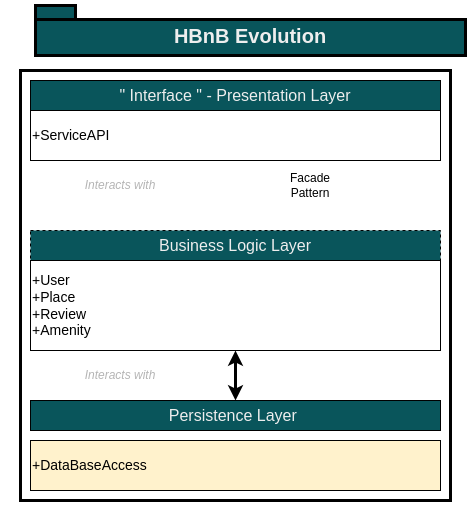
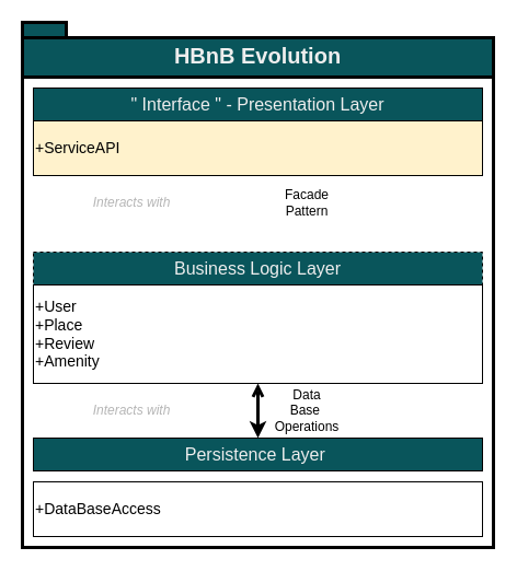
- <mxCell id="2" value="&lt;font style=&quot;font-size: 20px;&quot;&gt;HBnB Evolution&lt;/font&gt;" style="shape=folder;fontStyle=1;spacingTop=10;tabWidth=40;tabHeight=14;tabPosition=left;html=1;whiteSpace=wrap;strokeColor=#000000;fontColor=#EEEEEE;fillColor=#09555B;strokeWidth=3;" parent="1" vertex="1"><mxGeometry x="35" y="5" width="430" height="50" as="geometry" /></mxCell>
+ <mxCell id="2" value="&lt;font style=&quot;font-size: 20px;&quot;&gt;HBnB Evolution&lt;/font&gt;" style="shape=folder;fontStyle=1;spacingTop=10;tabWidth=40;tabHeight=14;tabPosition=left;html=1;whiteSpace=wrap;strokeColor=#000000;fontColor=#EEEEEE;fillColor=#09555B;strokeWidth=3;" parent="1" vertex="1"><mxGeometry x="20" y="20" width="430" height="50" as="geometry" /></mxCell>
- <mxCell id="7" value="&lt;font style=&quot;font-size: 14px;&quot;&gt;+ServiceAPI&lt;/font&gt;" style="html=1;whiteSpace=wrap;align=left;" parent="1" vertex="1"><mxGeometry x="30" y="110" width="410" height="50" as="geometry" /></mxCell>
+ <mxCell id="7" value="&lt;font style=&quot;font-size: 14px;&quot;&gt;+ServiceAPI&lt;/font&gt;" style="html=1;whiteSpace=wrap;align=left;fillColor=#fff2cc;" parent="1" vertex="1"><mxGeometry x="30" y="110" width="410" height="50" as="geometry" /></mxCell>
- <mxCell id="11" value="&lt;font color=&quot;#000000&quot;&gt;Facade Pattern&lt;/font&gt;" style="text;html=1;align=center;verticalAlign=middle;whiteSpace=wrap;rounded=0;fontColor=#EEEEEE;" parent="1" vertex="1"><mxGeometry x="280" y="170" width="60" height="30" as="geometry" /></mxCell>
+ <mxCell id="11" value="&lt;font color=&quot;#000000&quot;&gt;Facade Pattern&lt;/font&gt;" style="text;html=1;align=center;verticalAlign=middle;whiteSpace=wrap;rounded=0;fontColor=#EEEEEE;" parent="1" vertex="1"><mxGeometry x="250" y="170" width="60" height="30" as="geometry" /></mxCell>
- <mxCell id="12" value="" style="endArrow=classic;startArrow=classic;html=1;rounded=0;strokeColor=#000000;strokeWidth=3;exitX=0.5;exitY=0;exitDx=0;exitDy=0;entryX=0.5;entryY=1;entryDx=0;entryDy=0;" parent="1" source="6" target="8" edge="1"><mxGeometry width="50" height="50" relative="1" as="geometry"><mxPoint x="190" y="400" as="sourcePoint" /><mxPoint x="240" y="350" as="targetPoint" /></mxGeometry></mxCell>
+ <mxCell id="12" value="" style="endArrow=open;startArrow=classic;html=1;rounded=0;strokeColor=#000000;strokeWidth=3;exitX=0.5;exitY=0;exitDx=0;exitDy=0;entryX=0.5;entryY=1;entryDx=0;entryDy=0;" parent="1" source="6" target="8" edge="1"><mxGeometry width="50" height="50" relative="1" as="geometry"><mxPoint x="190" y="400" as="sourcePoint" /><mxPoint x="240" y="350" as="targetPoint" /></mxGeometry></mxCell>
+ <mxCell id="10" value="Data Base&amp;nbsp;&lt;div&gt;Operations&lt;/div&gt;" style="text;html=1;align=center;verticalAlign=middle;whiteSpace=wrap;rounded=0;fontColor=#000000;" parent="1" vertex="1"><mxGeometry x="250" y="360" width="60" height="30" as="geometry" /></mxCell>
- <mxCell id="9" value="&lt;font style=&quot;font-size: 14px;&quot;&gt;+DataBaseAccess&lt;/font&gt;" style="html=1;whiteSpace=wrap;align=left;fillColor=#fff2cc;" parent="1" vertex="1"><mxGeometry x="30" y="440" width="410" height="50" as="geometry" /></mxCell>
+ <mxCell id="9" value="&lt;font style=&quot;font-size: 14px;&quot;&gt;+DataBaseAccess&lt;/font&gt;" style="html=1;whiteSpace=wrap;align=left;" parent="1" vertex="1"><mxGeometry x="30" y="440" width="410" height="50" as="geometry" /></mxCell>
